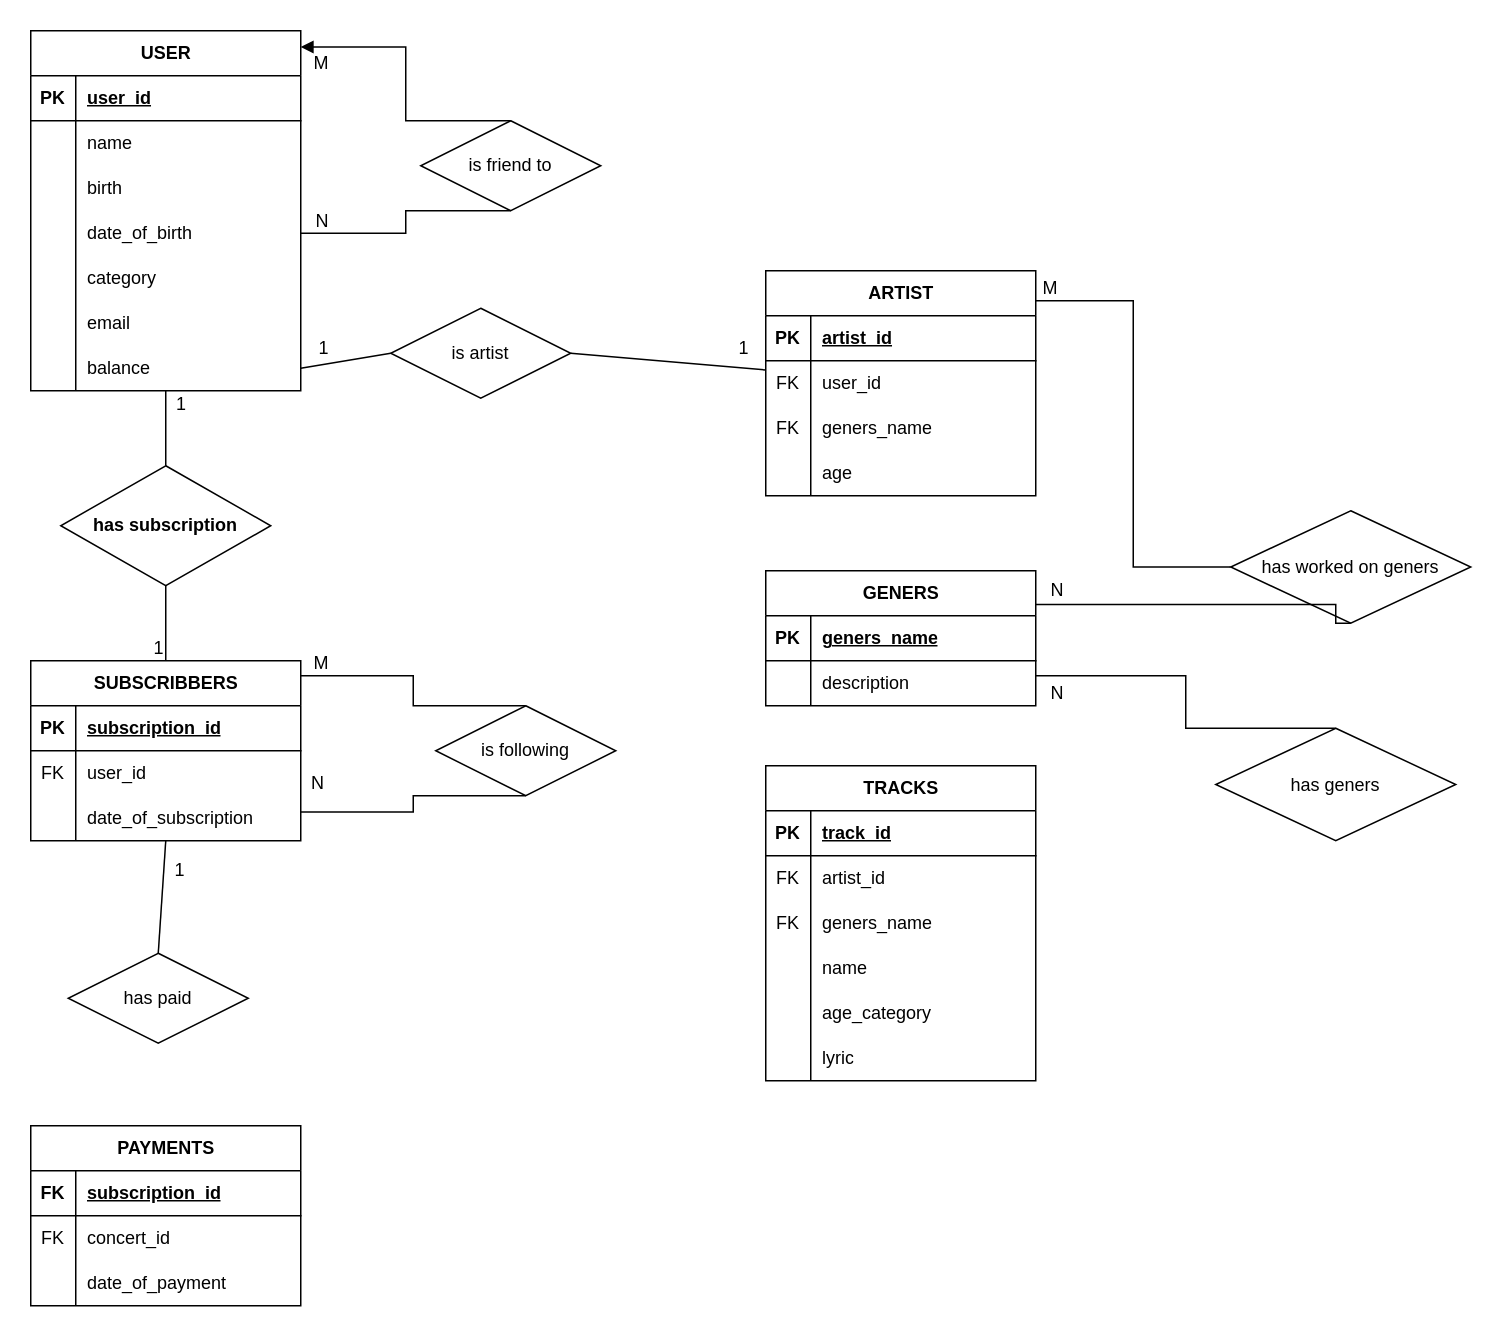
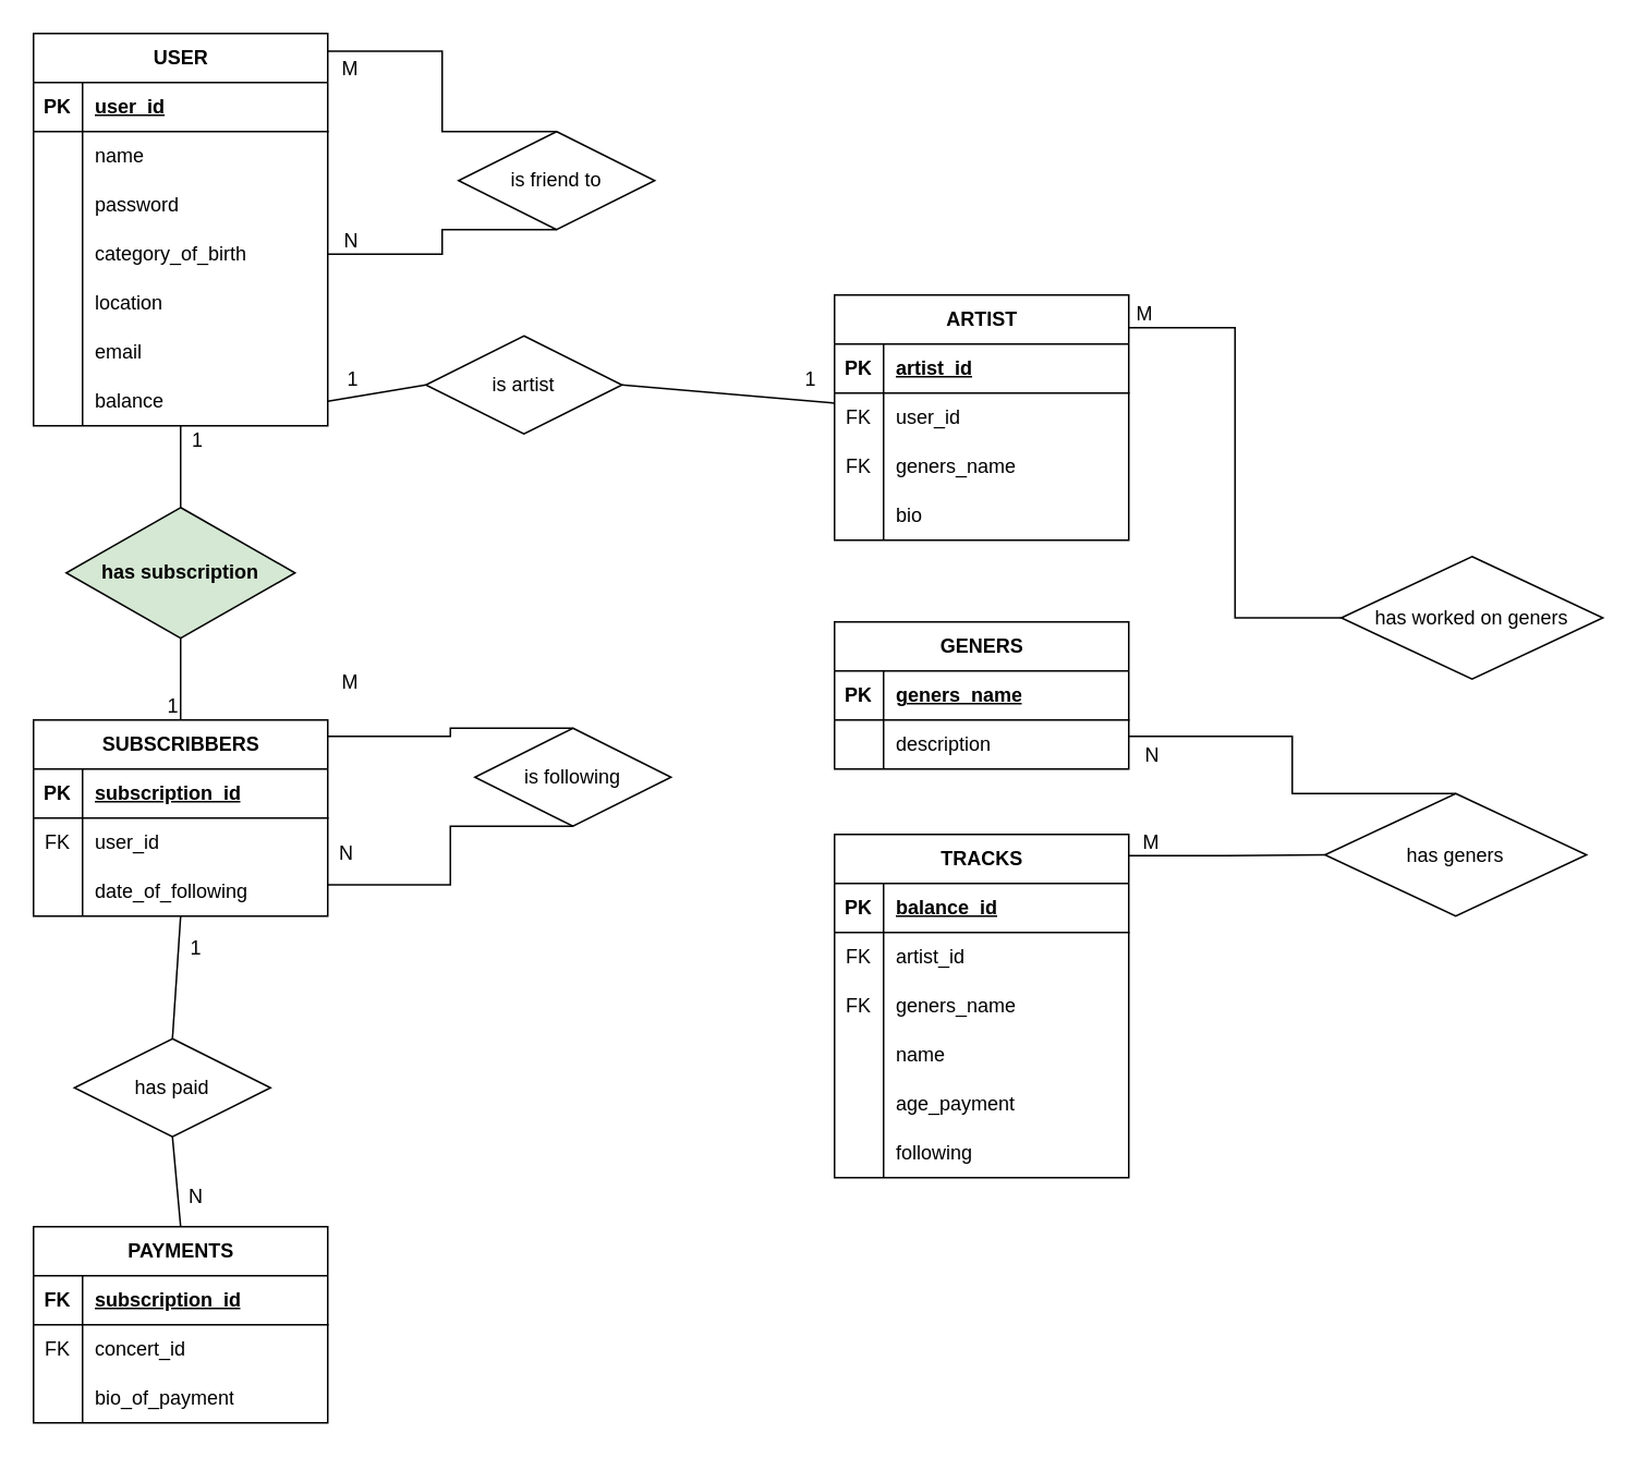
- <mxCell id="57" value="" style="endArrow=block;html=1;rounded=0;entryX=1;entryY=0.045;entryDx=0;entryDy=0;entryPerimeter=0;exitX=0.5;exitY=0;exitDx=0;exitDy=0;edgeStyle=elbowEdgeStyle;" edge="1" parent="1" source="54" target="2"><mxGeometry relative="1" as="geometry"><mxPoint x="310" y="30" as="sourcePoint" /><mxPoint x="470" y="30" as="targetPoint" /></mxGeometry></mxCell>
+ <mxCell id="57" value="" style="endArrow=none;html=1;rounded=0;entryX=1;entryY=0.045;entryDx=0;entryDy=0;entryPerimeter=0;exitX=0.5;exitY=0;exitDx=0;exitDy=0;edgeStyle=elbowEdgeStyle;" edge="1" parent="1" source="54" target="2"><mxGeometry relative="1" as="geometry"><mxPoint x="310" y="30" as="sourcePoint" /><mxPoint x="470" y="30" as="targetPoint" /></mxGeometry></mxCell>
- <mxCell id="11" value="birth" style="shape=partialRectangle;connectable=0;fillColor=none;top=0;left=0;bottom=0;right=0;align=left;spacingLeft=6;overflow=hidden;whiteSpace=wrap;html=1;" vertex="1" parent="9"><mxGeometry x="30" width="150" height="30" as="geometry"><mxRectangle width="150" height="30" as="alternateBounds" /></mxGeometry></mxCell>
+ <mxCell id="11" value="password" style="shape=partialRectangle;connectable=0;fillColor=none;top=0;left=0;bottom=0;right=0;align=left;spacingLeft=6;overflow=hidden;whiteSpace=wrap;html=1;" vertex="1" parent="9"><mxGeometry x="30" width="150" height="30" as="geometry"><mxRectangle width="150" height="30" as="alternateBounds" /></mxGeometry></mxCell>
- <mxCell id="14" value="date_of_birth" style="shape=partialRectangle;connectable=0;fillColor=none;top=0;left=0;bottom=0;right=0;align=left;spacingLeft=6;overflow=hidden;whiteSpace=wrap;html=1;" vertex="1" parent="12"><mxGeometry x="30" width="150" height="30" as="geometry"><mxRectangle width="150" height="30" as="alternateBounds" /></mxGeometry></mxCell>
+ <mxCell id="14" value="category_of_birth" style="shape=partialRectangle;connectable=0;fillColor=none;top=0;left=0;bottom=0;right=0;align=left;spacingLeft=6;overflow=hidden;whiteSpace=wrap;html=1;" vertex="1" parent="12"><mxGeometry x="30" width="150" height="30" as="geometry"><mxRectangle width="150" height="30" as="alternateBounds" /></mxGeometry></mxCell>
- <mxCell id="17" value="category" style="shape=partialRectangle;connectable=0;fillColor=none;top=0;left=0;bottom=0;right=0;align=left;spacingLeft=6;overflow=hidden;whiteSpace=wrap;html=1;" vertex="1" parent="15"><mxGeometry x="30" width="150" height="30" as="geometry"><mxRectangle width="150" height="30" as="alternateBounds" /></mxGeometry></mxCell>
+ <mxCell id="17" value="location" style="shape=partialRectangle;connectable=0;fillColor=none;top=0;left=0;bottom=0;right=0;align=left;spacingLeft=6;overflow=hidden;whiteSpace=wrap;html=1;" vertex="1" parent="15"><mxGeometry x="30" width="150" height="30" as="geometry"><mxRectangle width="150" height="30" as="alternateBounds" /></mxGeometry></mxCell>
- <mxCell id="71" value="age" style="shape=partialRectangle;connectable=0;fillColor=none;top=0;left=0;bottom=0;right=0;align=left;spacingLeft=6;overflow=hidden;whiteSpace=wrap;html=1;" vertex="1" parent="69"><mxGeometry x="30" width="150" height="30" as="geometry"><mxRectangle width="150" height="30" as="alternateBounds" /></mxGeometry></mxCell>
+ <mxCell id="71" value="bio" style="shape=partialRectangle;connectable=0;fillColor=none;top=0;left=0;bottom=0;right=0;align=left;spacingLeft=6;overflow=hidden;whiteSpace=wrap;html=1;" vertex="1" parent="69"><mxGeometry x="30" width="150" height="30" as="geometry"><mxRectangle width="150" height="30" as="alternateBounds" /></mxGeometry></mxCell>
- <mxCell id="44" value="has subscription" style="rhombus;whiteSpace=wrap;html=1;startSize=30;fontStyle=1;" vertex="1" parent="1"><mxGeometry x="40" y="310" width="140" height="80" as="geometry" /></mxCell>
+ <mxCell id="44" value="has subscription" style="rhombus;whiteSpace=wrap;html=1;startSize=30;fontStyle=1;fillColor=#d5e8d4;" vertex="1" parent="1"><mxGeometry x="40" y="310" width="140" height="80" as="geometry" /></mxCell>
- <mxCell id="111" value="" style="endArrow=none;html=1;rounded=0;entryX=1;entryY=0.25;entryDx=0;entryDy=0;edgeStyle=elbowEdgeStyle;exitX=0.5;exitY=1;exitDx=0;exitDy=0;" edge="1" parent="1" source="108" target="101"><mxGeometry relative="1" as="geometry"><mxPoint x="890" y="290" as="sourcePoint" /><mxPoint x="930" y="350" as="targetPoint" /><Array as="points"><mxPoint x="890" y="340" /></Array></mxGeometry></mxCell>
- <mxCell id="112" value="N" style="resizable=0;html=1;whiteSpace=wrap;align=right;verticalAlign=bottom;" connectable="0" vertex="1" parent="111"><mxGeometry x="1" relative="1" as="geometry"><mxPoint x="20" y="-2" as="offset" /></mxGeometry></mxCell>
- <mxCell id="77" value="is following" style="shape=rhombus;perimeter=rhombusPerimeter;whiteSpace=wrap;html=1;align=center;" vertex="1" parent="1"><mxGeometry x="290" y="470" width="120" height="60" as="geometry" /></mxCell>
+ <mxCell id="77" value="is following" style="shape=rhombus;perimeter=rhombusPerimeter;whiteSpace=wrap;html=1;align=center;" vertex="1" parent="1"><mxGeometry x="290" y="445" width="120" height="60" as="geometry" /></mxCell>
+ <mxCell id="114" value="" style="endArrow=none;html=1;rounded=0;entryX=0;entryY=0.5;entryDx=0;entryDy=0;edgeStyle=elbowEdgeStyle;exitX=1;exitY=0.062;exitDx=0;exitDy=0;exitPerimeter=0;" edge="1" parent="1" source="82" target="113"><mxGeometry relative="1" as="geometry"><mxPoint x="690" y="530" as="sourcePoint" /><mxPoint x="850" y="530" as="targetPoint" /></mxGeometry></mxCell>
+ <mxCell id="115" value="M" style="resizable=0;html=1;whiteSpace=wrap;align=right;verticalAlign=bottom;" connectable="0" vertex="1" parent="114"><mxGeometry x="1" relative="1" as="geometry"><mxPoint x="-100" as="offset" /></mxGeometry></mxCell>
- <mxCell id="43" value="date_of_subscription" style="shape=partialRectangle;connectable=0;fillColor=none;top=0;left=0;bottom=0;right=0;align=left;spacingLeft=6;overflow=hidden;whiteSpace=wrap;html=1;" vertex="1" parent="41"><mxGeometry x="30" width="150" height="30" as="geometry"><mxRectangle width="150" height="30" as="alternateBounds" /></mxGeometry></mxCell>
+ <mxCell id="43" value="date_of_following" style="shape=partialRectangle;connectable=0;fillColor=none;top=0;left=0;bottom=0;right=0;align=left;spacingLeft=6;overflow=hidden;whiteSpace=wrap;html=1;" vertex="1" parent="41"><mxGeometry x="30" width="150" height="30" as="geometry"><mxRectangle width="150" height="30" as="alternateBounds" /></mxGeometry></mxCell>
- <mxCell id="85" value="track_id" style="shape=partialRectangle;connectable=0;fillColor=none;top=0;left=0;bottom=0;right=0;align=left;spacingLeft=6;fontStyle=5;overflow=hidden;whiteSpace=wrap;html=1;" vertex="1" parent="83"><mxGeometry x="30" width="150" height="30" as="geometry"><mxRectangle width="150" height="30" as="alternateBounds" /></mxGeometry></mxCell>
+ <mxCell id="85" value="balance_id" style="shape=partialRectangle;connectable=0;fillColor=none;top=0;left=0;bottom=0;right=0;align=left;spacingLeft=6;fontStyle=5;overflow=hidden;whiteSpace=wrap;html=1;" vertex="1" parent="83"><mxGeometry x="30" width="150" height="30" as="geometry"><mxRectangle width="150" height="30" as="alternateBounds" /></mxGeometry></mxCell>
- <mxCell id="97" value="age_category" style="shape=partialRectangle;connectable=0;fillColor=none;top=0;left=0;bottom=0;right=0;align=left;spacingLeft=6;overflow=hidden;whiteSpace=wrap;html=1;" vertex="1" parent="95"><mxGeometry x="30" width="150" height="30" as="geometry"><mxRectangle width="150" height="30" as="alternateBounds" /></mxGeometry></mxCell>
+ <mxCell id="97" value="age_payment" style="shape=partialRectangle;connectable=0;fillColor=none;top=0;left=0;bottom=0;right=0;align=left;spacingLeft=6;overflow=hidden;whiteSpace=wrap;html=1;" vertex="1" parent="95"><mxGeometry x="30" width="150" height="30" as="geometry"><mxRectangle width="150" height="30" as="alternateBounds" /></mxGeometry></mxCell>
- <mxCell id="100" value="lyric" style="shape=partialRectangle;connectable=0;fillColor=none;top=0;left=0;bottom=0;right=0;align=left;spacingLeft=6;overflow=hidden;whiteSpace=wrap;html=1;" vertex="1" parent="98"><mxGeometry x="30" width="150" height="30" as="geometry"><mxRectangle width="150" height="30" as="alternateBounds" /></mxGeometry></mxCell>
+ <mxCell id="100" value="following" style="shape=partialRectangle;connectable=0;fillColor=none;top=0;left=0;bottom=0;right=0;align=left;spacingLeft=6;overflow=hidden;whiteSpace=wrap;html=1;" vertex="1" parent="98"><mxGeometry x="30" width="150" height="30" as="geometry"><mxRectangle width="150" height="30" as="alternateBounds" /></mxGeometry></mxCell>
+ <mxCell id="46" value="" style="endArrow=none;html=1;rounded=0;exitX=0.5;exitY=1;exitDx=0;exitDy=0;entryX=0.5;entryY=0;entryDx=0;entryDy=0;" edge="1" parent="1" source="45" target="24"><mxGeometry relative="1" as="geometry"><mxPoint x="150" y="700" as="sourcePoint" /><mxPoint x="110" y="740" as="targetPoint" /></mxGeometry></mxCell>
+ <mxCell id="47" value="N" style="resizable=0;html=1;whiteSpace=wrap;align=right;verticalAlign=bottom;" connectable="0" vertex="1" parent="46"><mxGeometry x="1" relative="1" as="geometry"><mxPoint x="15" y="-10" as="offset" /></mxGeometry></mxCell>
- <mxCell id="33" value="date_of_payment" style="shape=partialRectangle;connectable=0;fillColor=none;top=0;left=0;bottom=0;right=0;align=left;spacingLeft=6;overflow=hidden;whiteSpace=wrap;html=1;" vertex="1" parent="31"><mxGeometry x="30" width="150" height="30" as="geometry"><mxRectangle width="150" height="30" as="alternateBounds" /></mxGeometry></mxCell>
+ <mxCell id="33" value="bio_of_payment" style="shape=partialRectangle;connectable=0;fillColor=none;top=0;left=0;bottom=0;right=0;align=left;spacingLeft=6;overflow=hidden;whiteSpace=wrap;html=1;" vertex="1" parent="31"><mxGeometry x="30" width="150" height="30" as="geometry"><mxRectangle width="150" height="30" as="alternateBounds" /></mxGeometry></mxCell>
